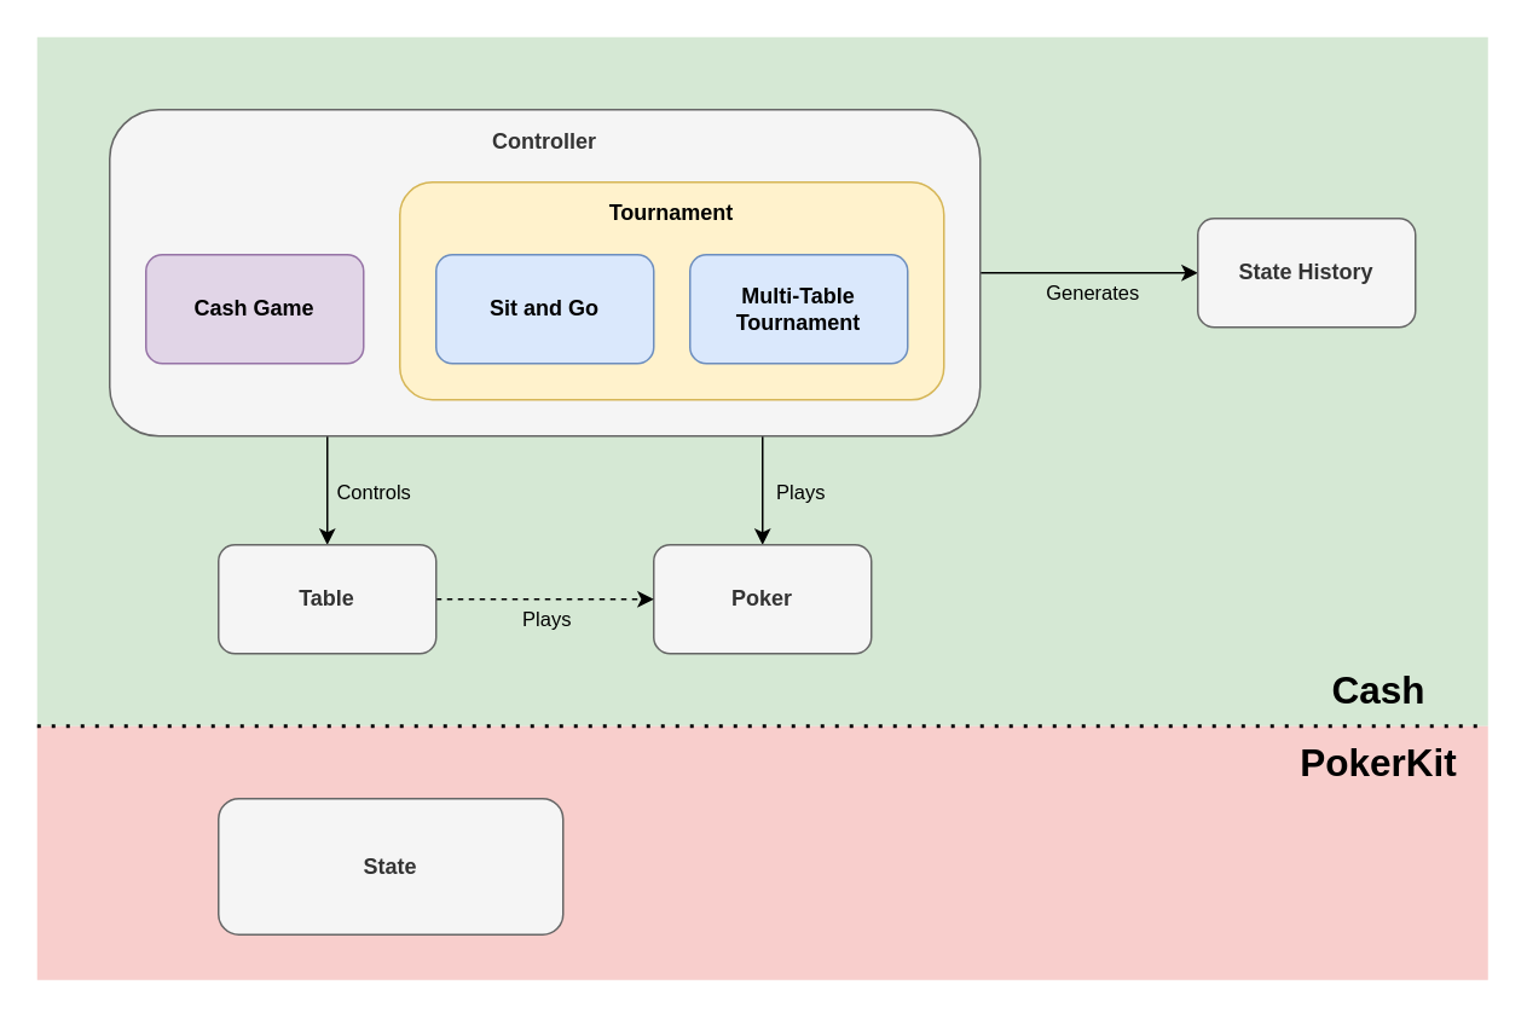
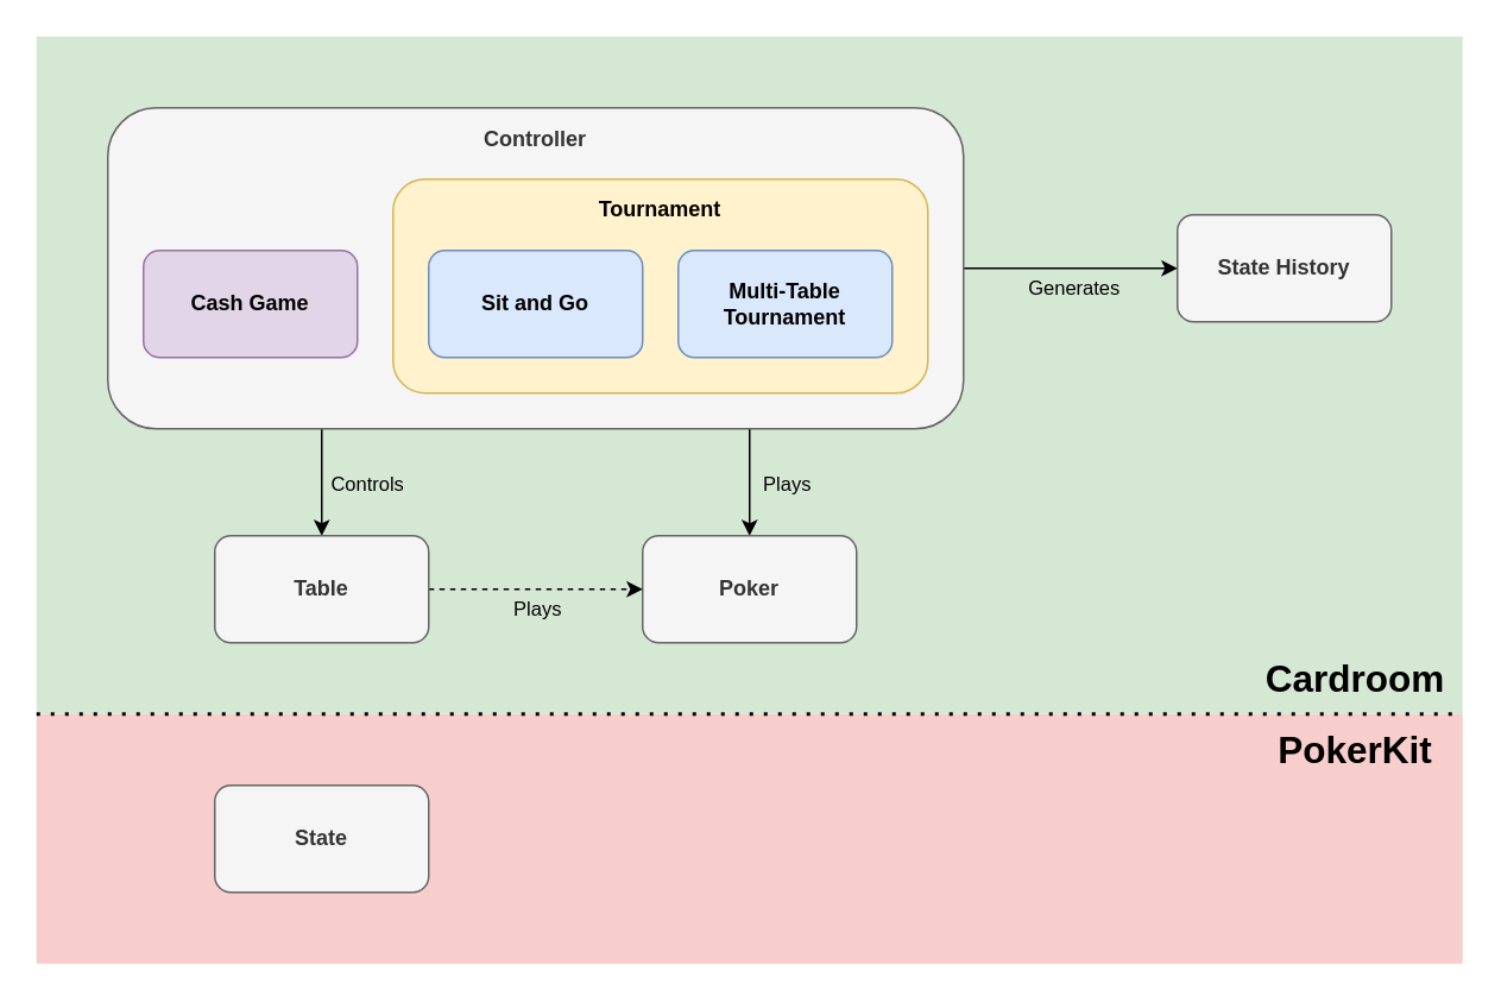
- <mxCell id="22" value="&lt;b&gt;&lt;font style=&quot;font-size: 21px;&quot;&gt;Cash&lt;/font&gt;&lt;/b&gt;" style="text;html=1;align=center;verticalAlign=middle;whiteSpace=wrap;rounded=0;" parent="1" vertex="1"><mxGeometry x="700" y="360" width="120" height="40" as="geometry" /></mxCell>
+ <mxCell id="22" value="&lt;b&gt;&lt;font style=&quot;font-size: 21px;&quot;&gt;Cardroom&lt;/font&gt;&lt;/b&gt;" style="text;html=1;align=center;verticalAlign=middle;whiteSpace=wrap;rounded=0;" parent="1" vertex="1"><mxGeometry x="700" y="360" width="120" height="40" as="geometry" /></mxCell>
- <mxCell id="20" value="&lt;b&gt;State&lt;/b&gt;" style="rounded=1;whiteSpace=wrap;html=1;fillColor=#f5f5f5;fontColor=#333333;strokeColor=#666666;" parent="1" vertex="1"><mxGeometry x="120" y="440" width="190" height="75" as="geometry" /></mxCell>
+ <mxCell id="20" value="&lt;b&gt;State&lt;/b&gt;" style="rounded=1;whiteSpace=wrap;html=1;fillColor=#f5f5f5;fontColor=#333333;strokeColor=#666666;" parent="1" vertex="1"><mxGeometry x="120" y="440" width="120" height="60" as="geometry" /></mxCell>
